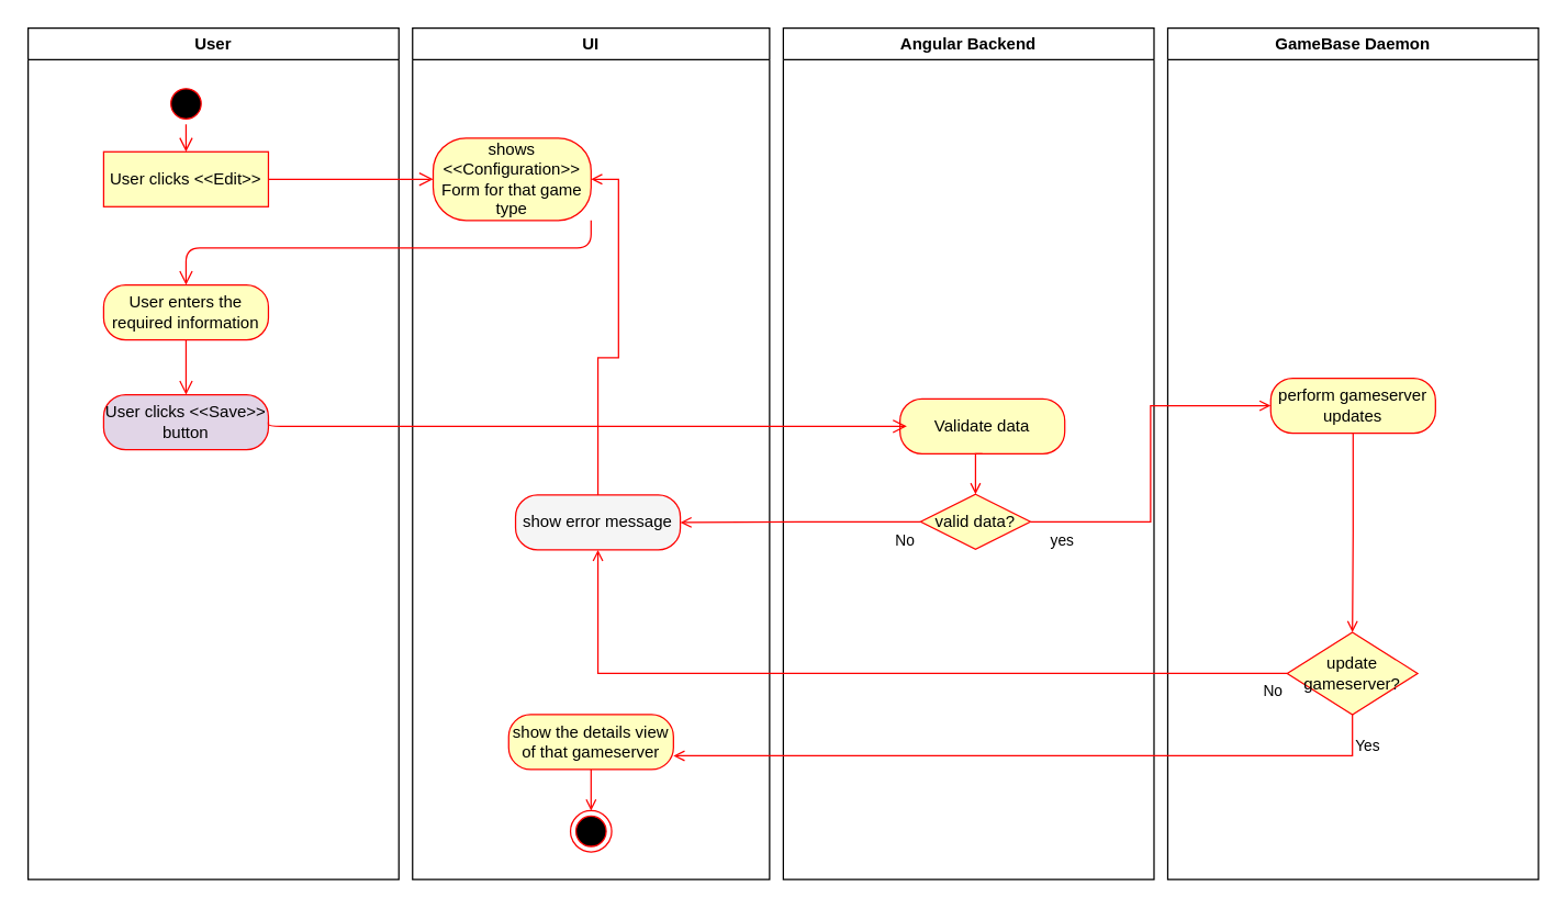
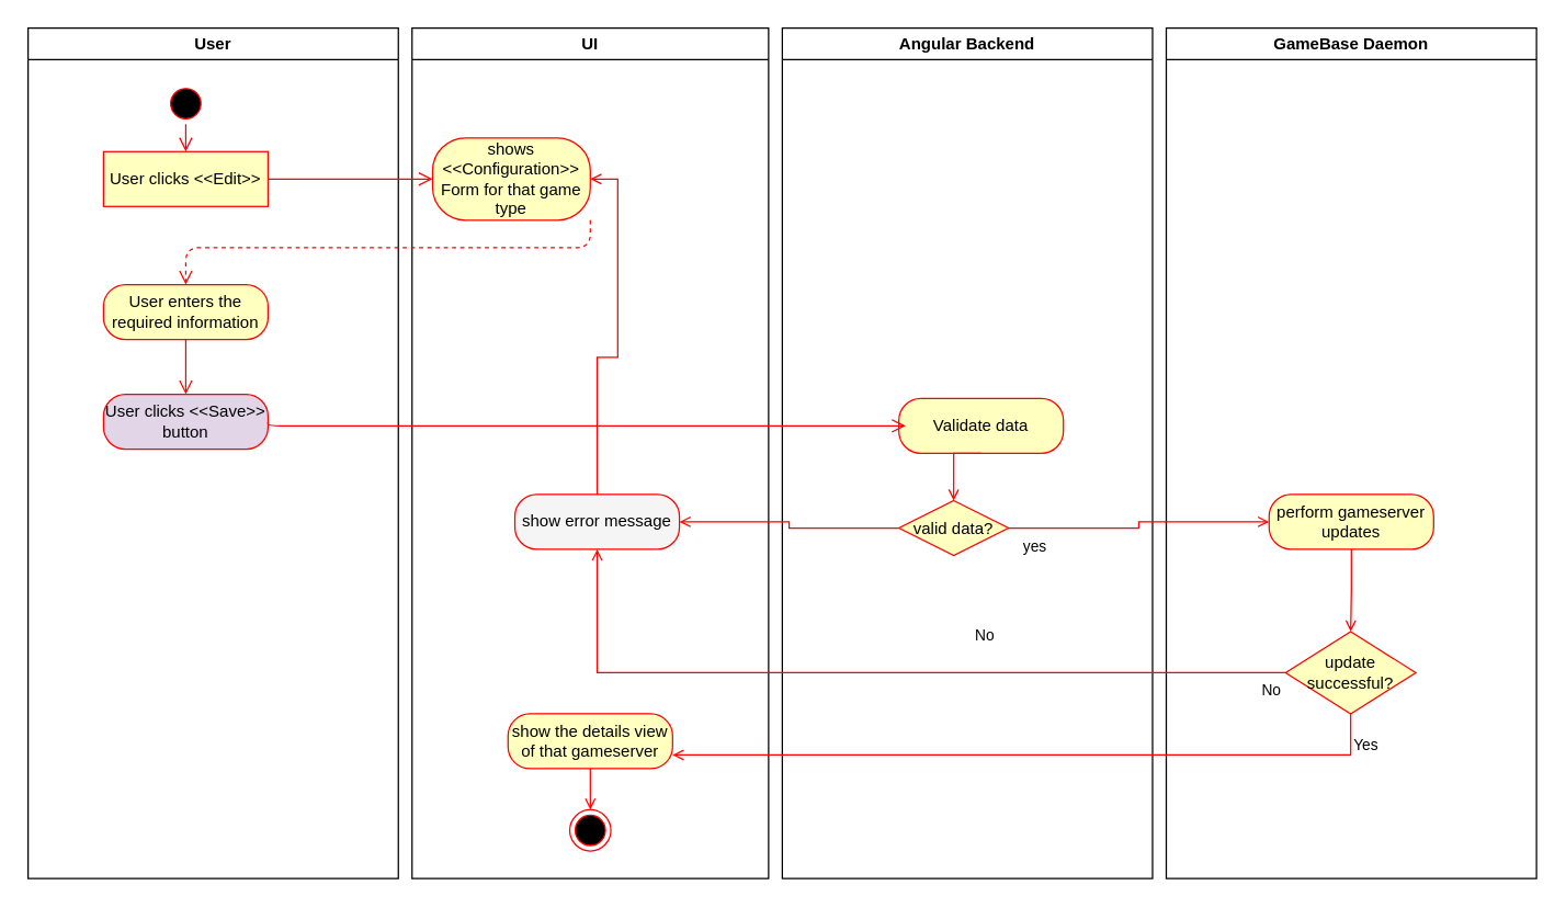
- <mxCell id="20" value="" style="edgeStyle=orthogonalEdgeStyle;html=1;verticalAlign=bottom;endArrow=open;endSize=8;strokeColor=#ff0000;entryX=0.5;entryY=0;" parent="1" source="10" target="6" edge="1"><mxGeometry relative="1" as="geometry"><mxPoint x="130" y="266" as="targetPoint" /><Array as="points"><mxPoint x="430" y="180" /><mxPoint x="135" y="180" /></Array></mxGeometry></mxCell>
+ <mxCell id="20" value="" style="edgeStyle=orthogonalEdgeStyle;html=1;verticalAlign=bottom;endArrow=open;endSize=8;strokeColor=#ff0000;entryX=0.5;entryY=0;dashed=1;" parent="1" source="10" target="6" edge="1"><mxGeometry relative="1" as="geometry"><mxPoint x="130" y="266" as="targetPoint" /><Array as="points"><mxPoint x="430" y="180" /><mxPoint x="135" y="180" /></Array></mxGeometry></mxCell>
- <mxCell id="23" value="perform gameserver updates" style="rounded=1;whiteSpace=wrap;html=1;arcSize=40;fillColor=#ffffc0;strokeColor=#ff0000;" parent="21" vertex="1"><mxGeometry x="75" y="255" width="120" height="40" as="geometry" /></mxCell>
+ <mxCell id="23" value="perform gameserver updates" style="rounded=1;whiteSpace=wrap;html=1;arcSize=40;fillColor=#ffffc0;strokeColor=#ff0000;" parent="21" vertex="1"><mxGeometry x="75" y="340" width="120" height="40" as="geometry" /></mxCell>
- <mxCell id="27" value="valid data?" style="rhombus;whiteSpace=wrap;html=1;fillColor=#ffffc0;strokeColor=#ff0000;" parent="1" vertex="1"><mxGeometry x="670" y="359.5" width="80" height="40" as="geometry" /></mxCell>
+ <mxCell id="27" value="valid data?" style="rhombus;whiteSpace=wrap;html=1;fillColor=#ffffc0;strokeColor=#ff0000;" parent="1" vertex="1"><mxGeometry x="655" y="364.5" width="80" height="40" as="geometry" /></mxCell>
- <mxCell id="24" value="&lt;div&gt;update gameserver?&lt;/div&gt;" style="rhombus;whiteSpace=wrap;html=1;fillColor=#ffffc0;strokeColor=#ff0000;" vertex="1" parent="21"><mxGeometry x="87" y="440" width="95" height="60" as="geometry" /></mxCell>
+ <mxCell id="24" value="&lt;div&gt;update successful?&lt;/div&gt;" style="rhombus;whiteSpace=wrap;html=1;fillColor=#ffffc0;strokeColor=#ff0000;" vertex="1" parent="21"><mxGeometry x="87" y="440" width="95" height="60" as="geometry" /></mxCell>
